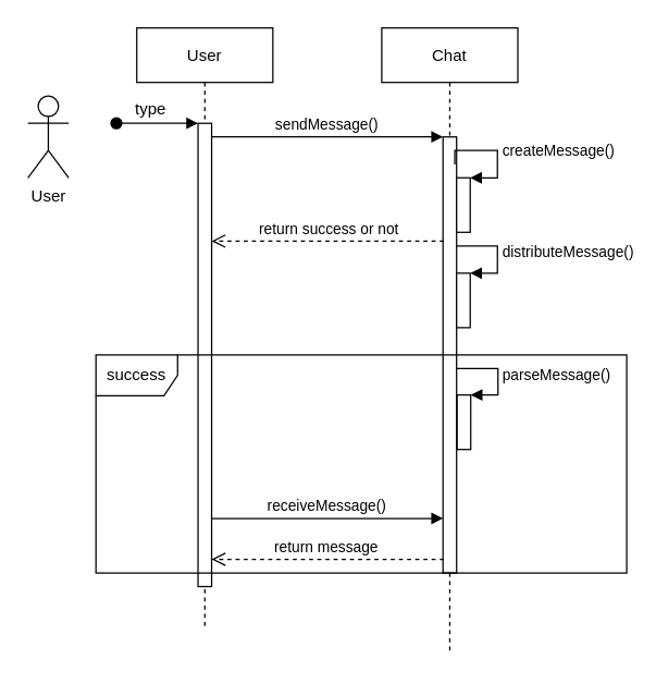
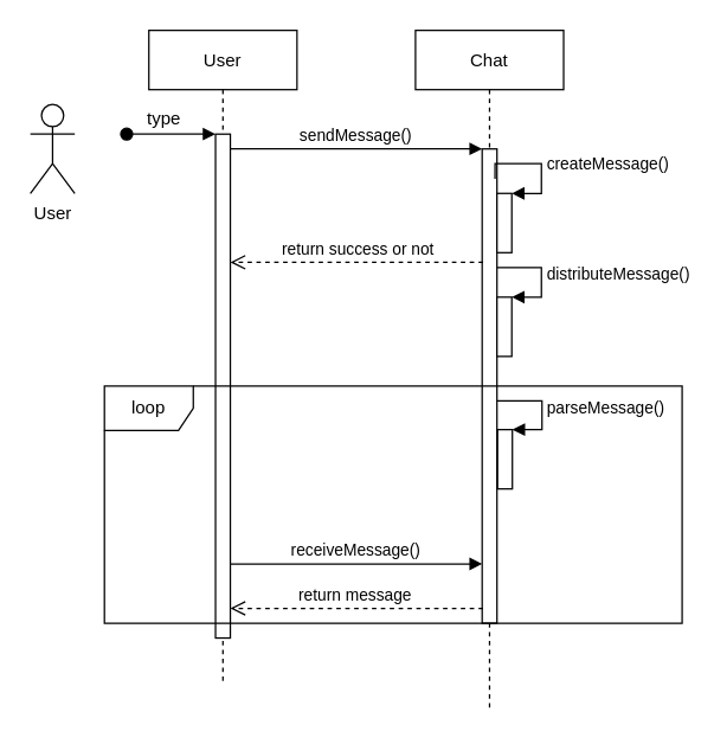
- <mxCell id="19" value="success" style="shape=umlFrame;whiteSpace=wrap;html=1;" vertex="1" parent="1"><mxGeometry x="70" y="260" width="390" height="160" as="geometry" /></mxCell>
+ <mxCell id="19" value="loop" style="shape=umlFrame;whiteSpace=wrap;html=1;" vertex="1" parent="1"><mxGeometry x="70" y="260" width="390" height="160" as="geometry" /></mxCell>
